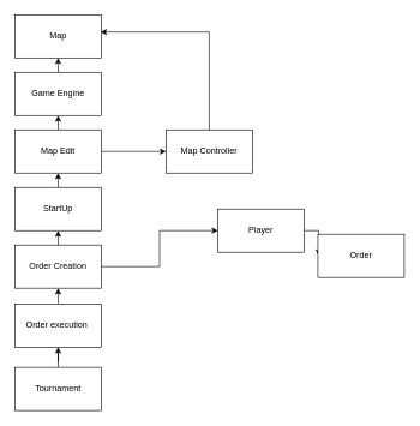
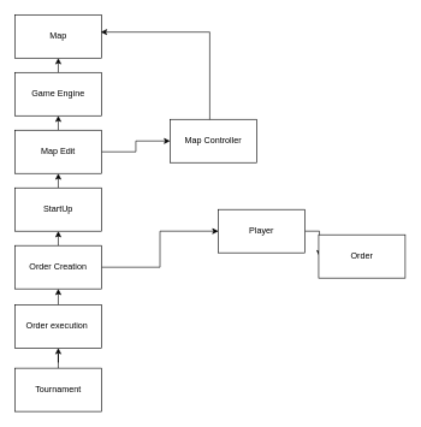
- <mxCell id="5" value="Map Controller" style="rounded=0;whiteSpace=wrap;html=1;" parent="1" vertex="1"><mxGeometry x="230" y="180" width="120" height="60" as="geometry" /></mxCell>
+ <mxCell id="5" value="Map Controller" style="rounded=0;whiteSpace=wrap;html=1;" parent="1" vertex="1"><mxGeometry x="235" y="165" width="120" height="60" as="geometry" /></mxCell>
